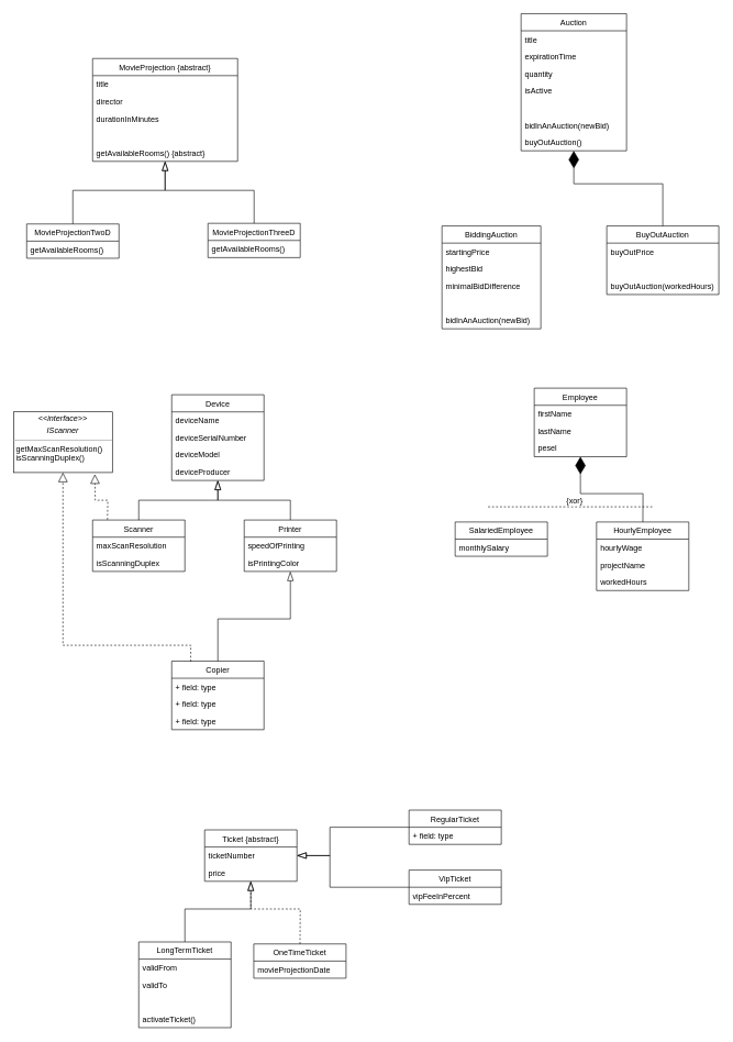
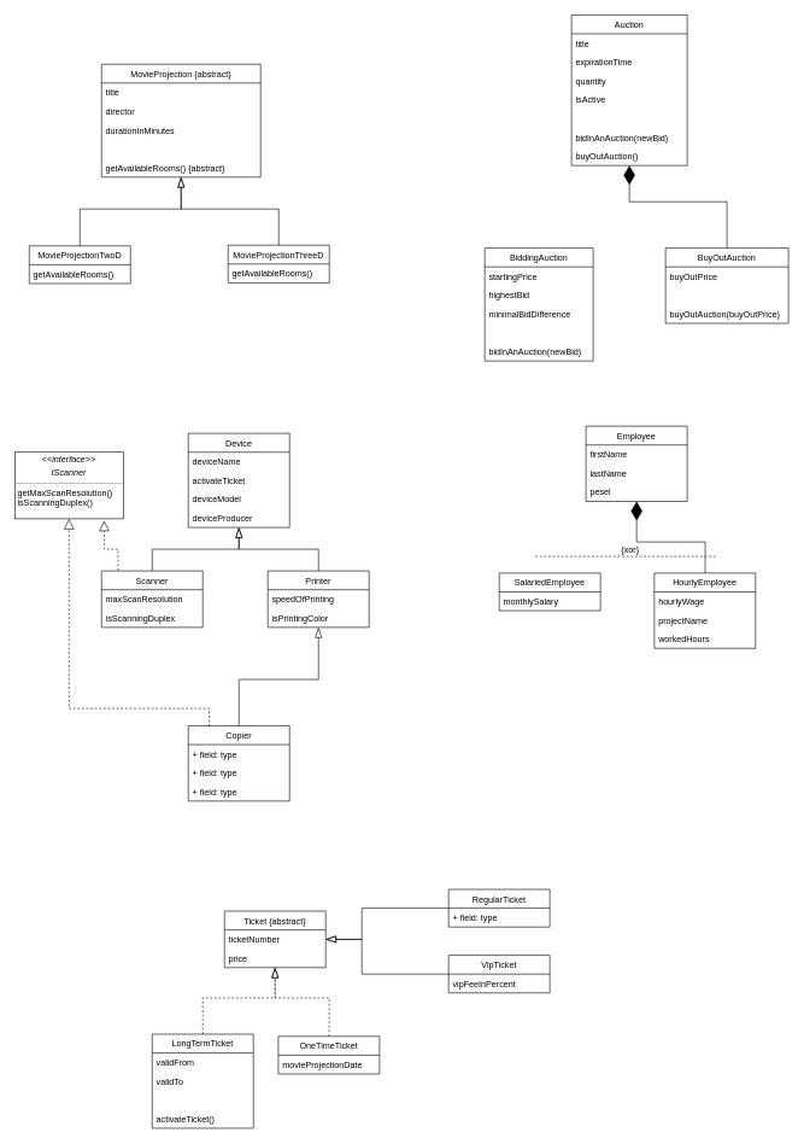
- <mxCell id="30" value="buyOutAuction(workedHours)" style="text;strokeColor=none;fillColor=none;align=left;verticalAlign=top;spacingLeft=4;spacingRight=4;overflow=hidden;rotatable=0;points=[[0,0.5],[1,0.5]];portConstraint=eastwest;" parent="27" vertex="1"><mxGeometry y="78" width="170" height="26" as="geometry" /></mxCell>
+ <mxCell id="30" value="buyOutAuction(buyOutPrice)" style="text;strokeColor=none;fillColor=none;align=left;verticalAlign=top;spacingLeft=4;spacingRight=4;overflow=hidden;rotatable=0;points=[[0,0.5],[1,0.5]];portConstraint=eastwest;" parent="27" vertex="1"><mxGeometry y="78" width="170" height="26" as="geometry" /></mxCell>
- <mxCell id="33" value="deviceSerialNumber" style="text;strokeColor=none;fillColor=none;align=left;verticalAlign=top;spacingLeft=4;spacingRight=4;overflow=hidden;rotatable=0;points=[[0,0.5],[1,0.5]];portConstraint=eastwest;" parent="31" vertex="1"><mxGeometry y="52" width="140" height="26" as="geometry" /></mxCell>
+ <mxCell id="33" value="activateTicket" style="text;strokeColor=none;fillColor=none;align=left;verticalAlign=top;spacingLeft=4;spacingRight=4;overflow=hidden;rotatable=0;points=[[0,0.5],[1,0.5]];portConstraint=eastwest;" parent="31" vertex="1"><mxGeometry y="52" width="140" height="26" as="geometry" /></mxCell>
- <mxCell id="83" value="" style="endArrow=blockThin;endFill=0;endSize=12;html=1;rounded=0;" parent="1" source="74" target="67" edge="1"><mxGeometry width="160" relative="1" as="geometry"><mxPoint x="530" y="1416" as="sourcePoint" /><mxPoint x="360" y="1368" as="targetPoint" /><Array as="points"><mxPoint x="280" y="1378" /><mxPoint x="380" y="1378" /></Array></mxGeometry></mxCell>
+ <mxCell id="83" value="" style="endArrow=blockThin;endFill=0;endSize=12;html=1;rounded=0;dashed=1;" parent="1" source="74" target="67" edge="1"><mxGeometry width="160" relative="1" as="geometry"><mxPoint x="530" y="1416" as="sourcePoint" /><mxPoint x="360" y="1368" as="targetPoint" /><Array as="points"><mxPoint x="280" y="1378" /><mxPoint x="380" y="1378" /></Array></mxGeometry></mxCell>
